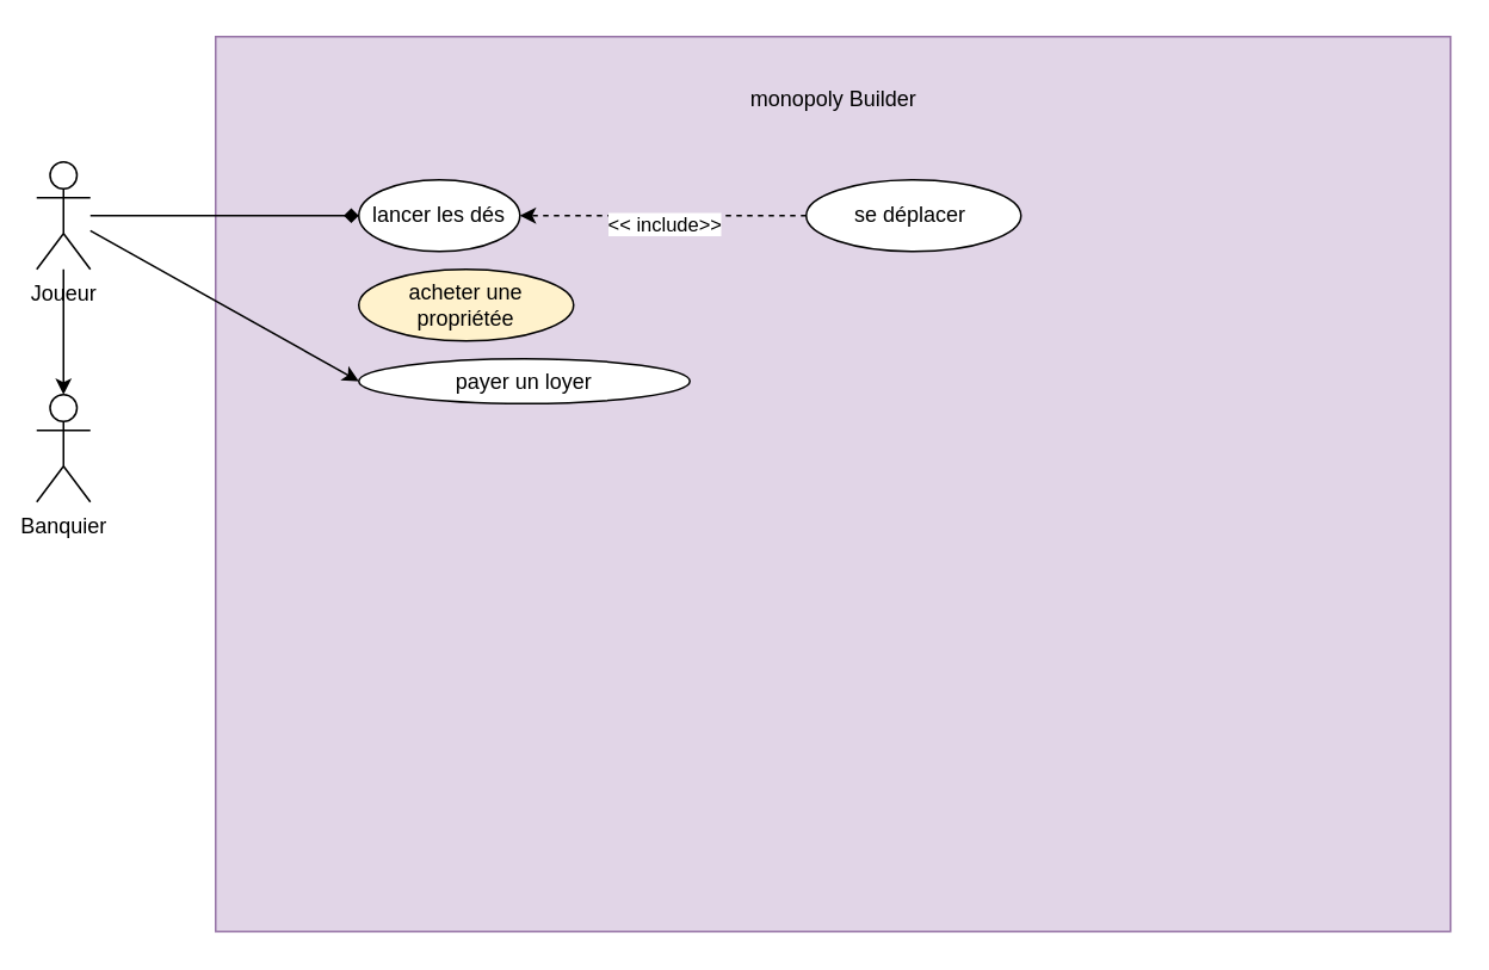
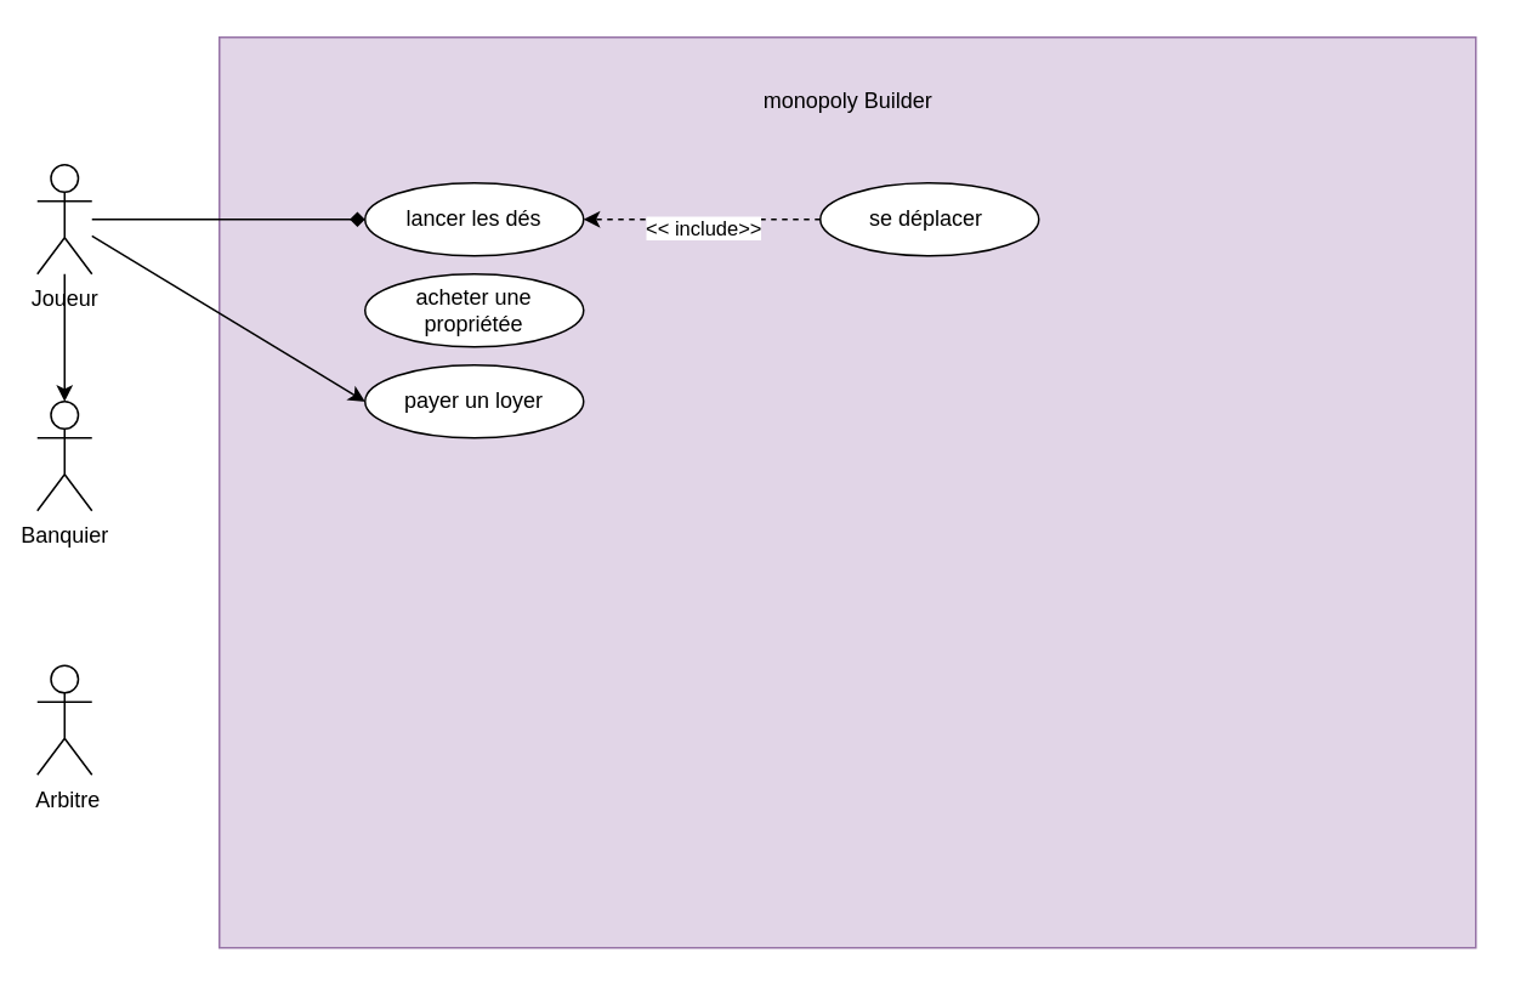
- <mxCell id="10" value="lancer les dés" style="ellipse;whiteSpace=wrap;html=1;" vertex="1" parent="1"><mxGeometry x="200" y="100" width="90" height="40" as="geometry" /></mxCell>
+ <mxCell id="10" value="lancer les dés" style="ellipse;whiteSpace=wrap;html=1;" vertex="1" parent="1"><mxGeometry x="200" y="100" width="120" height="40" as="geometry" /></mxCell>
- <mxCell id="14" value="acheter une propriétée" style="ellipse;whiteSpace=wrap;html=1;fillColor=#fff2cc;" vertex="1" parent="1"><mxGeometry x="200" y="150" width="120" height="40" as="geometry" /></mxCell>
+ <mxCell id="14" value="acheter une propriétée" style="ellipse;whiteSpace=wrap;html=1;" vertex="1" parent="1"><mxGeometry x="200" y="150" width="120" height="40" as="geometry" /></mxCell>
- <mxCell id="15" value="payer un loyer" style="ellipse;whiteSpace=wrap;html=1;" vertex="1" parent="1"><mxGeometry x="200" y="200" width="185" height="25" as="geometry" /></mxCell>
+ <mxCell id="15" value="payer un loyer" style="ellipse;whiteSpace=wrap;html=1;" vertex="1" parent="1"><mxGeometry x="200" y="200" width="120" height="40" as="geometry" /></mxCell>
+ <mxCell id="8" value="&amp;nbsp;Arbitre" style="shape=umlActor;verticalLabelPosition=bottom;verticalAlign=top;html=1;outlineConnect=0;" vertex="1" parent="1"><mxGeometry x="20" y="365" width="30" height="60" as="geometry" /></mxCell>
